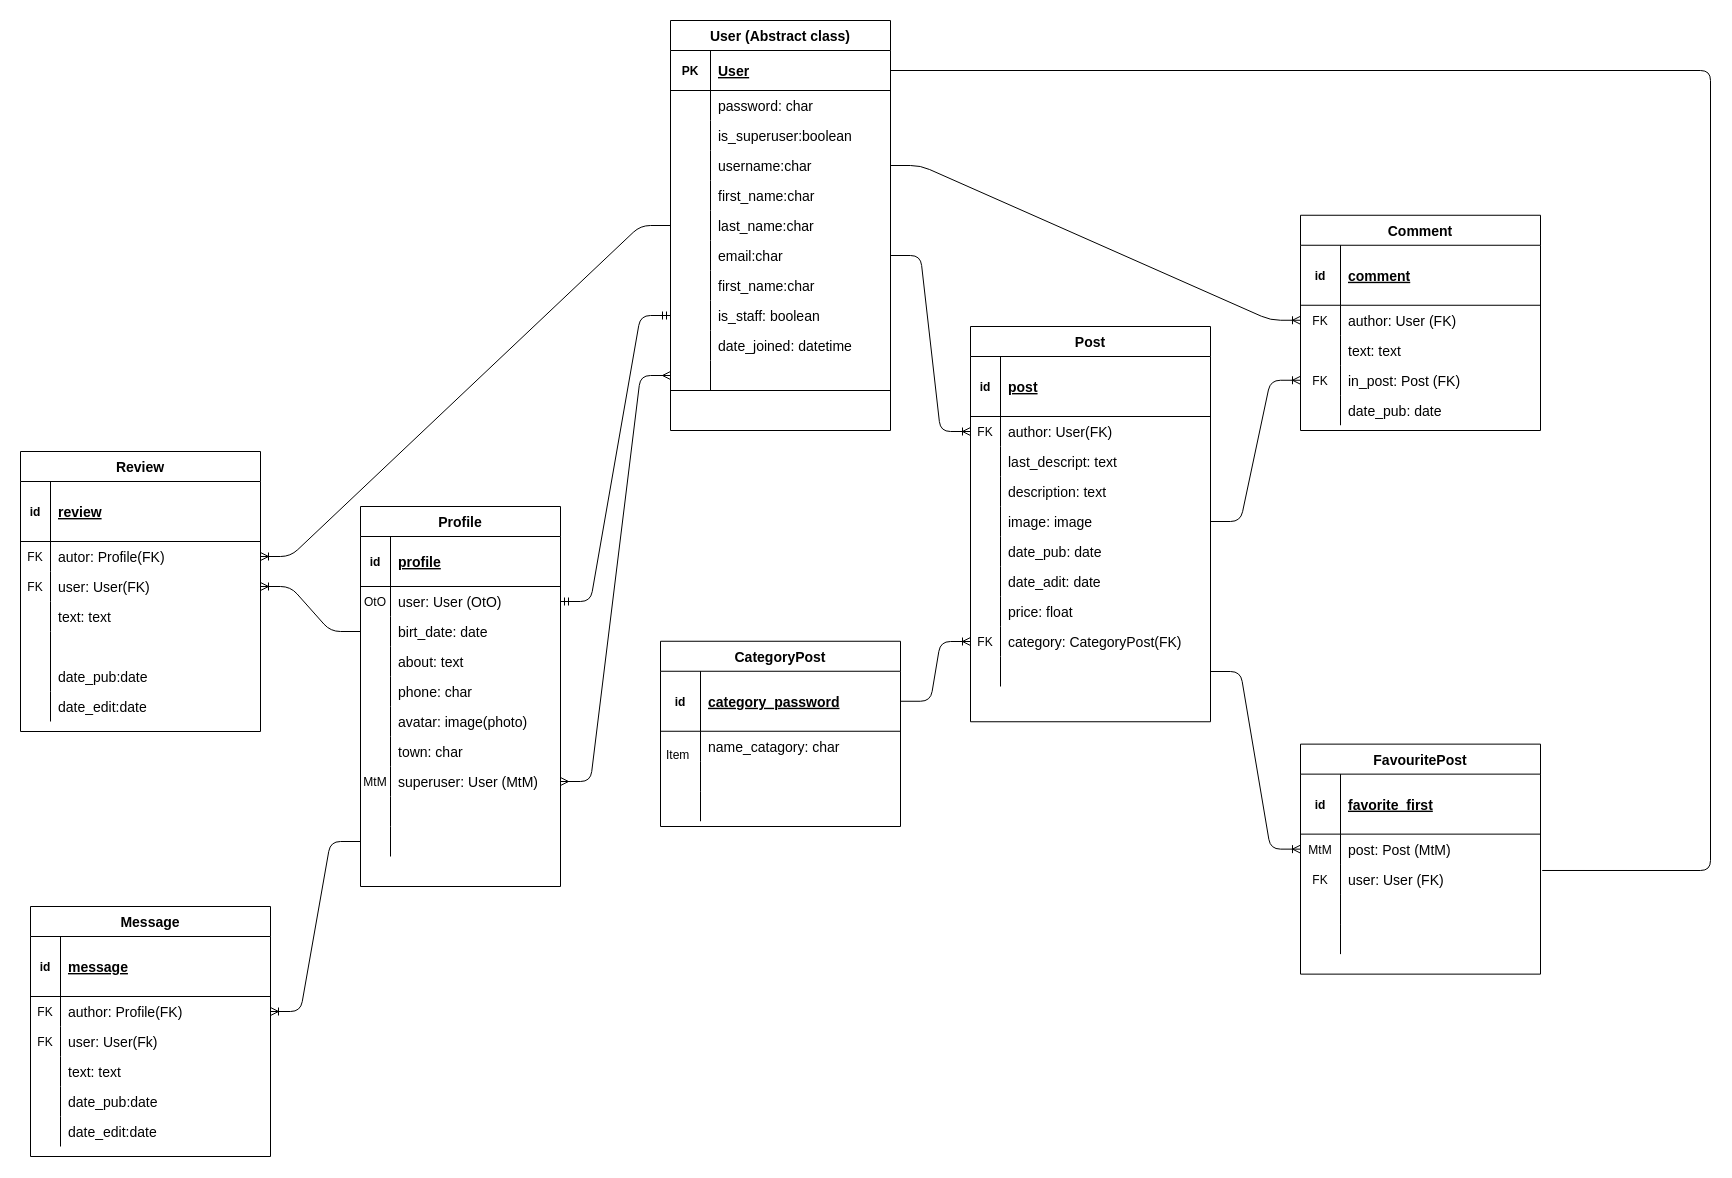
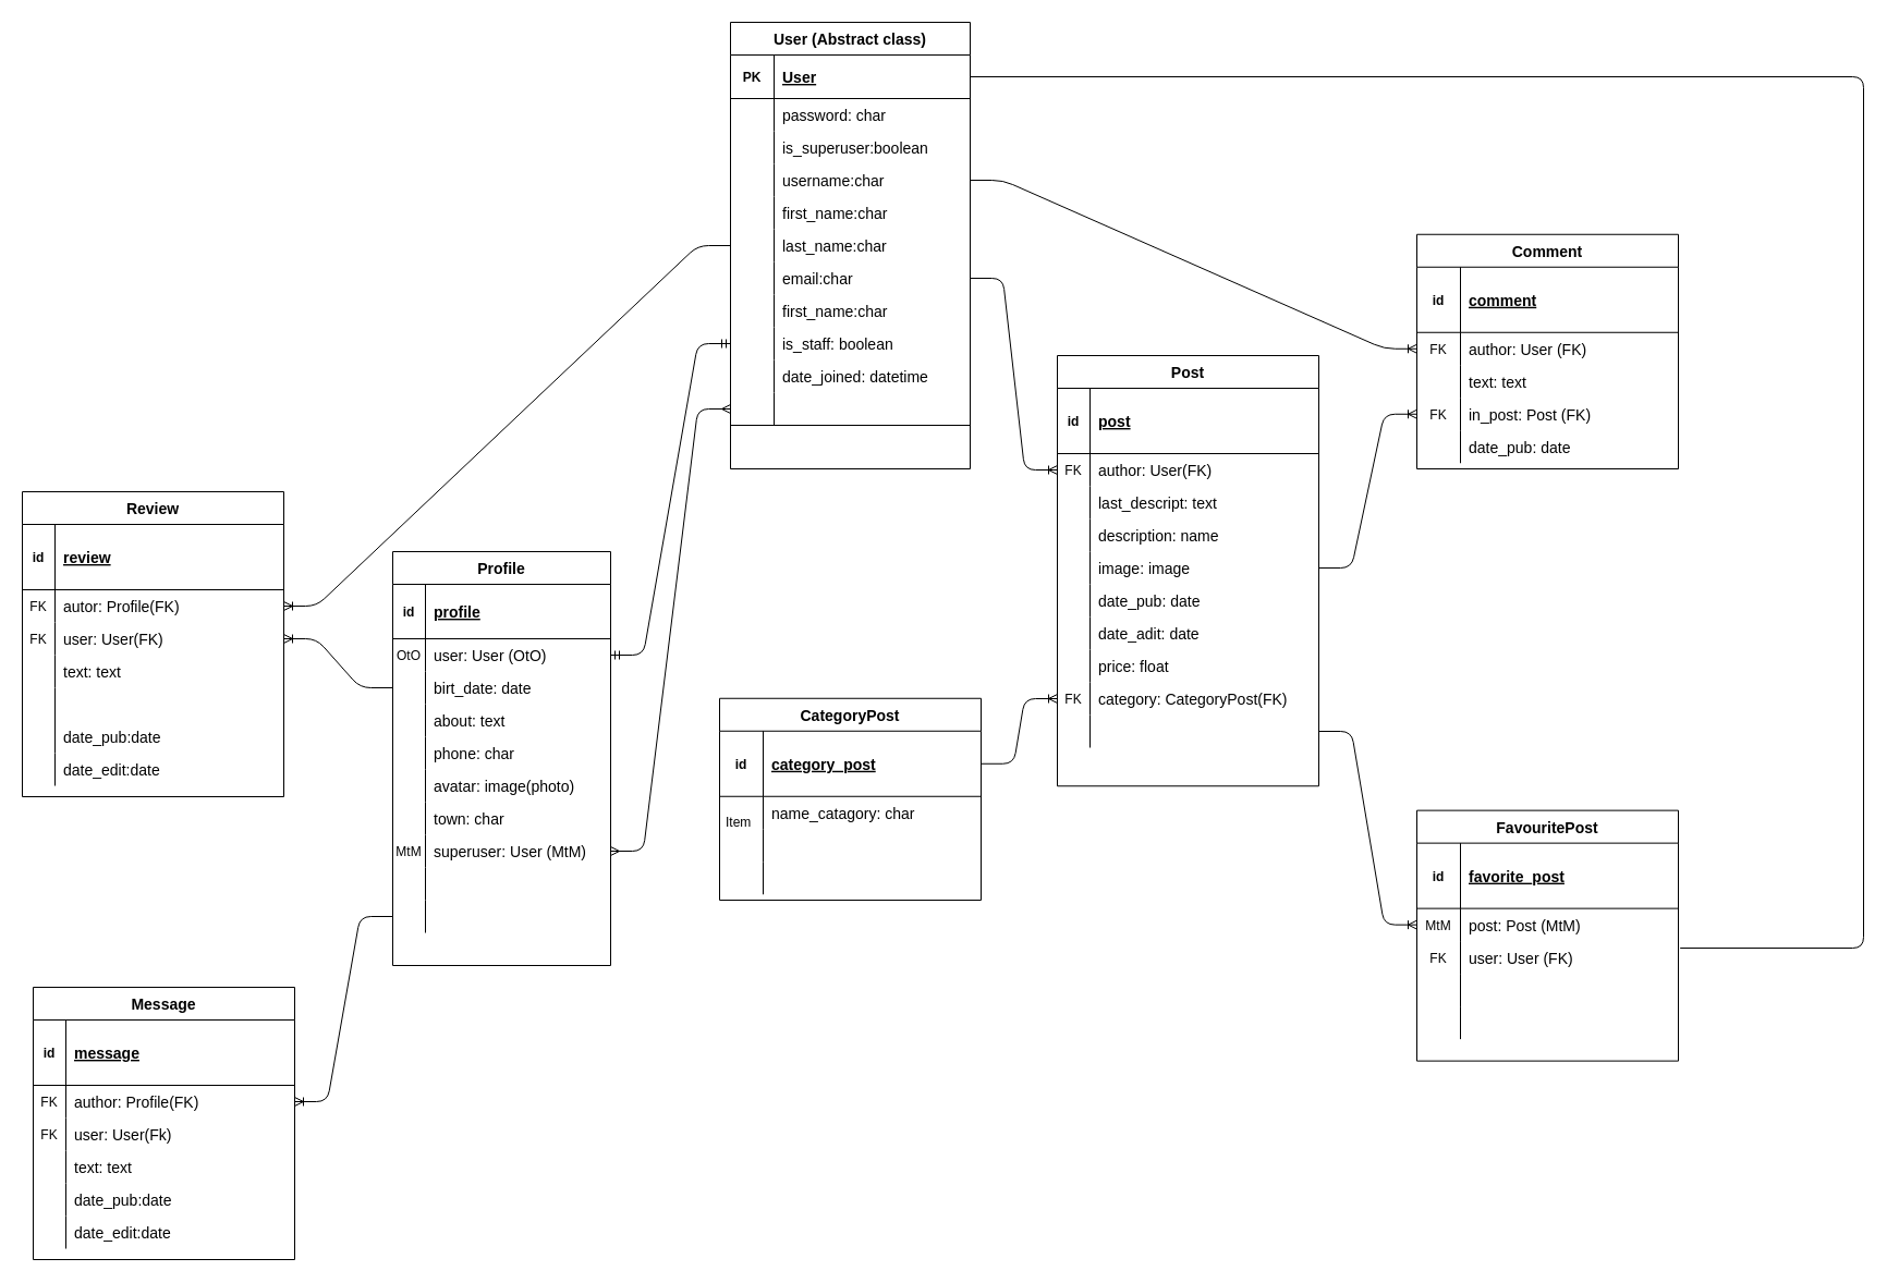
- <mxCell id="170" value="description: text" style="shape=partialRectangle;connectable=0;fillColor=none;top=0;left=0;bottom=0;right=0;align=left;spacingLeft=6;overflow=hidden;fontSize=14;" parent="168" vertex="1"><mxGeometry x="30" width="210" height="30" as="geometry" /></mxCell>
+ <mxCell id="170" value="description: name" style="shape=partialRectangle;connectable=0;fillColor=none;top=0;left=0;bottom=0;right=0;align=left;spacingLeft=6;overflow=hidden;fontSize=14;" parent="168" vertex="1"><mxGeometry x="30" width="210" height="30" as="geometry" /></mxCell>
- <mxCell id="89" value="category_password" style="shape=partialRectangle;connectable=0;fillColor=none;top=0;left=0;bottom=0;right=0;align=left;spacingLeft=6;fontStyle=5;overflow=hidden;fontSize=14;" parent="87" vertex="1"><mxGeometry x="40" width="200" height="60" as="geometry" /></mxCell>
+ <mxCell id="89" value="category_post" style="shape=partialRectangle;connectable=0;fillColor=none;top=0;left=0;bottom=0;right=0;align=left;spacingLeft=6;fontStyle=5;overflow=hidden;fontSize=14;" parent="87" vertex="1"><mxGeometry x="40" width="200" height="60" as="geometry" /></mxCell>
- <mxCell id="118" value="favorite_first" style="shape=partialRectangle;connectable=0;fillColor=none;top=0;left=0;bottom=0;right=0;align=left;spacingLeft=6;fontStyle=5;overflow=hidden;fontSize=14;" parent="116" vertex="1"><mxGeometry x="40" width="200" height="60" as="geometry" /></mxCell>
+ <mxCell id="118" value="favorite_post" style="shape=partialRectangle;connectable=0;fillColor=none;top=0;left=0;bottom=0;right=0;align=left;spacingLeft=6;fontStyle=5;overflow=hidden;fontSize=14;" parent="116" vertex="1"><mxGeometry x="40" width="200" height="60" as="geometry" /></mxCell>
